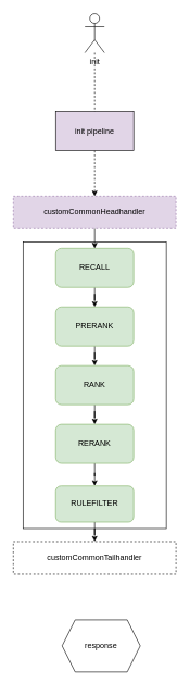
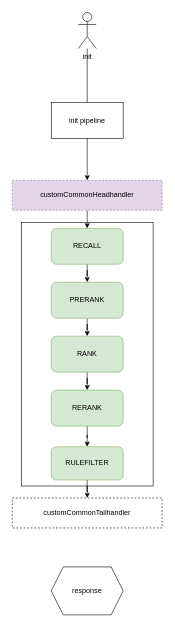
- <mxCell id="15" value="" style="edgeStyle=orthogonalEdgeStyle;rounded=0;orthogonalLoop=1;jettySize=auto;html=1;dashed=1;" edge="1" parent="1" source="16" target="13"><mxGeometry relative="1" as="geometry" /></mxCell>
+ <mxCell id="15" value="" style="edgeStyle=orthogonalEdgeStyle;rounded=0;orthogonalLoop=1;jettySize=auto;html=1;" edge="1" parent="1" source="16" target="13"><mxGeometry relative="1" as="geometry" /></mxCell>
- <mxCell id="18" value="init pipeline" style="rounded=0;whiteSpace=wrap;html=1;fillColor=#e1d5e7;" vertex="1" parent="1"><mxGeometry x="85" y="170" width="120" height="60" as="geometry" /></mxCell>
+ <mxCell id="18" value="init pipeline" style="rounded=0;whiteSpace=wrap;html=1;" vertex="1" parent="1"><mxGeometry x="85" y="170" width="120" height="60" as="geometry" /></mxCell>
- <mxCell id="19" value="response" style="shape=hexagon;perimeter=hexagonPerimeter2;whiteSpace=wrap;html=1;fixedSize=1;rounded=0;" vertex="1" parent="1"><mxGeometry x="95" y="950" width="120" height="80" as="geometry" /></mxCell>
+ <mxCell id="19" value="response" style="shape=hexagon;perimeter=hexagonPerimeter2;whiteSpace=wrap;html=1;fixedSize=1;rounded=0;" vertex="1" parent="1"><mxGeometry x="85" y="945" width="120" height="80" as="geometry" /></mxCell>
